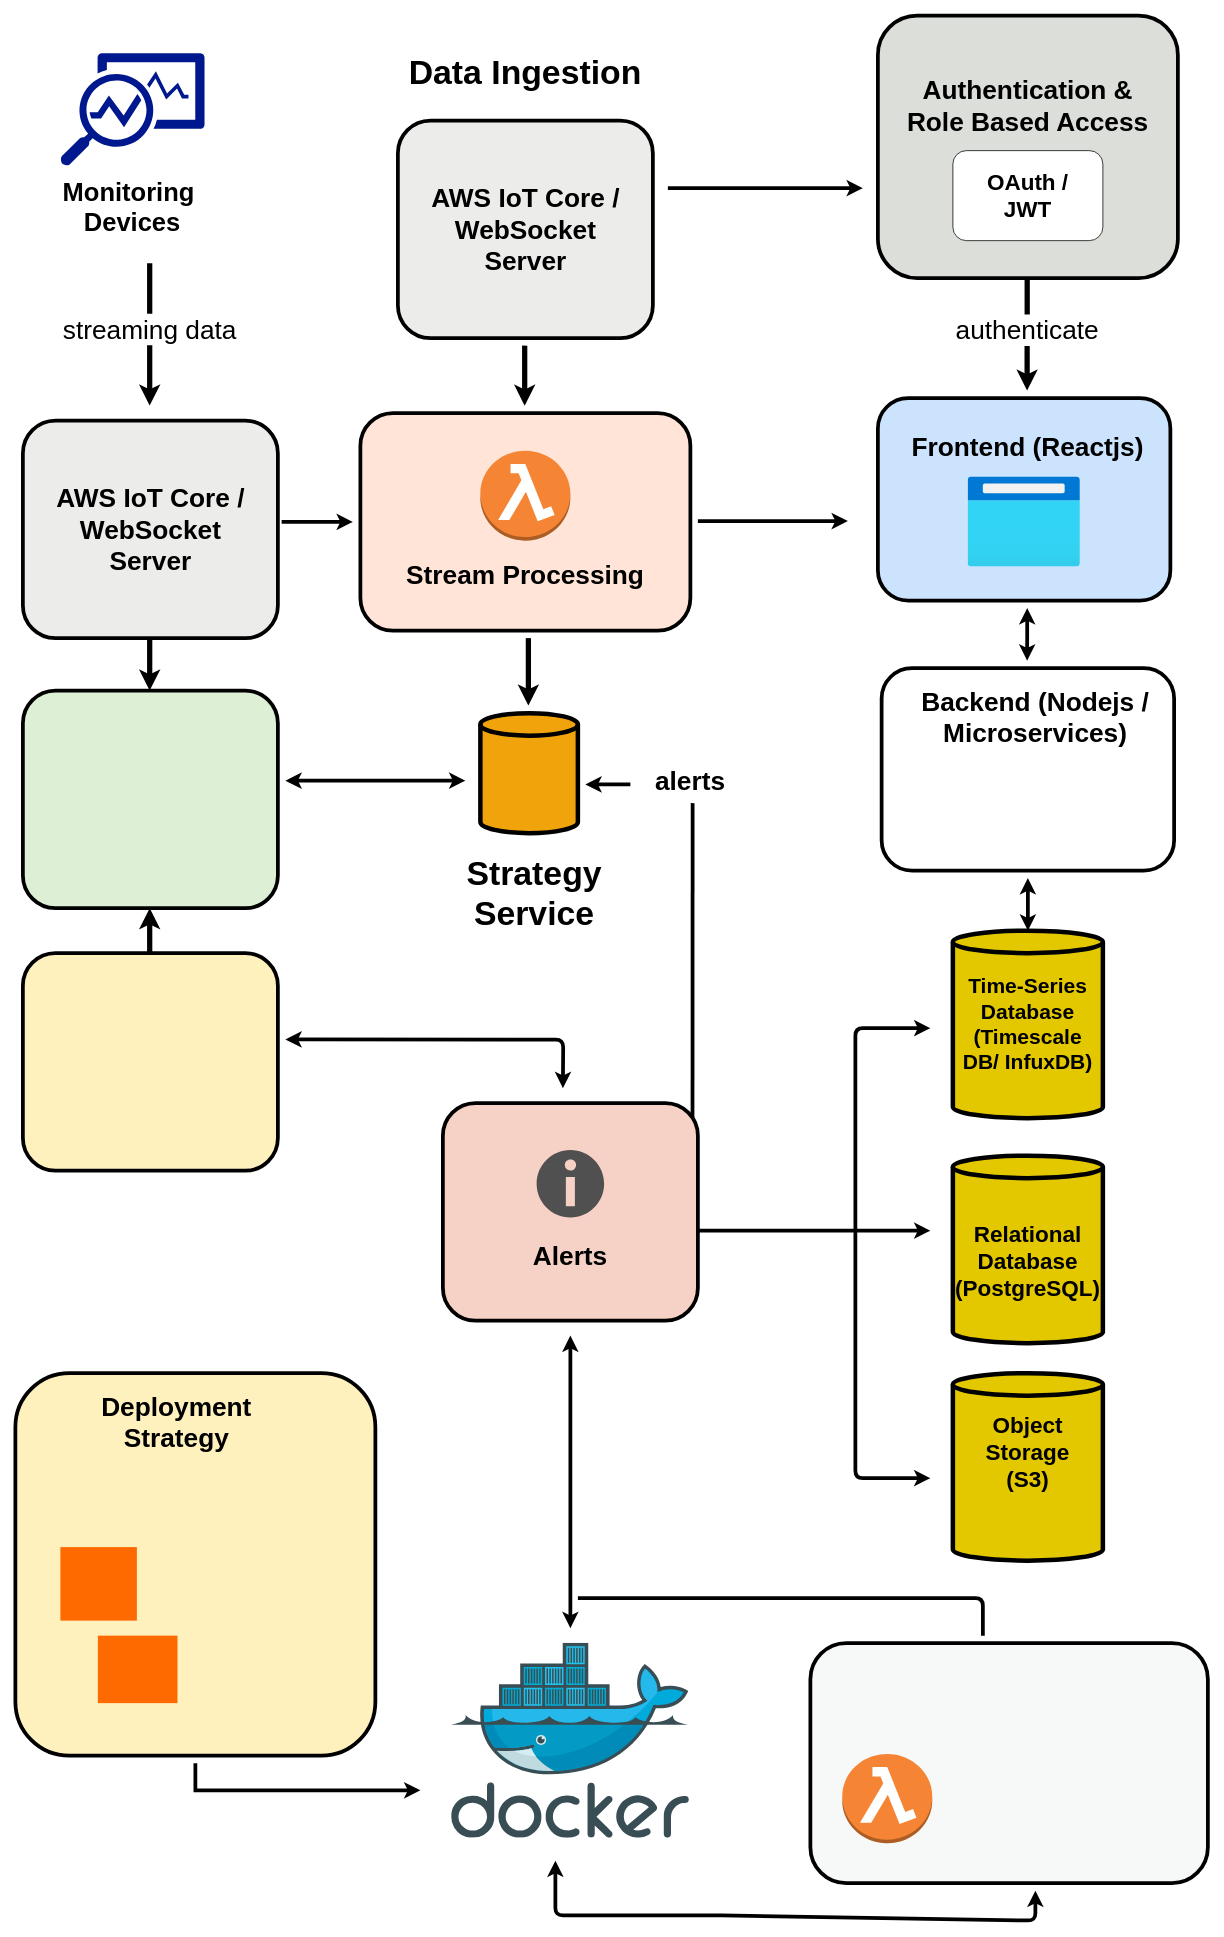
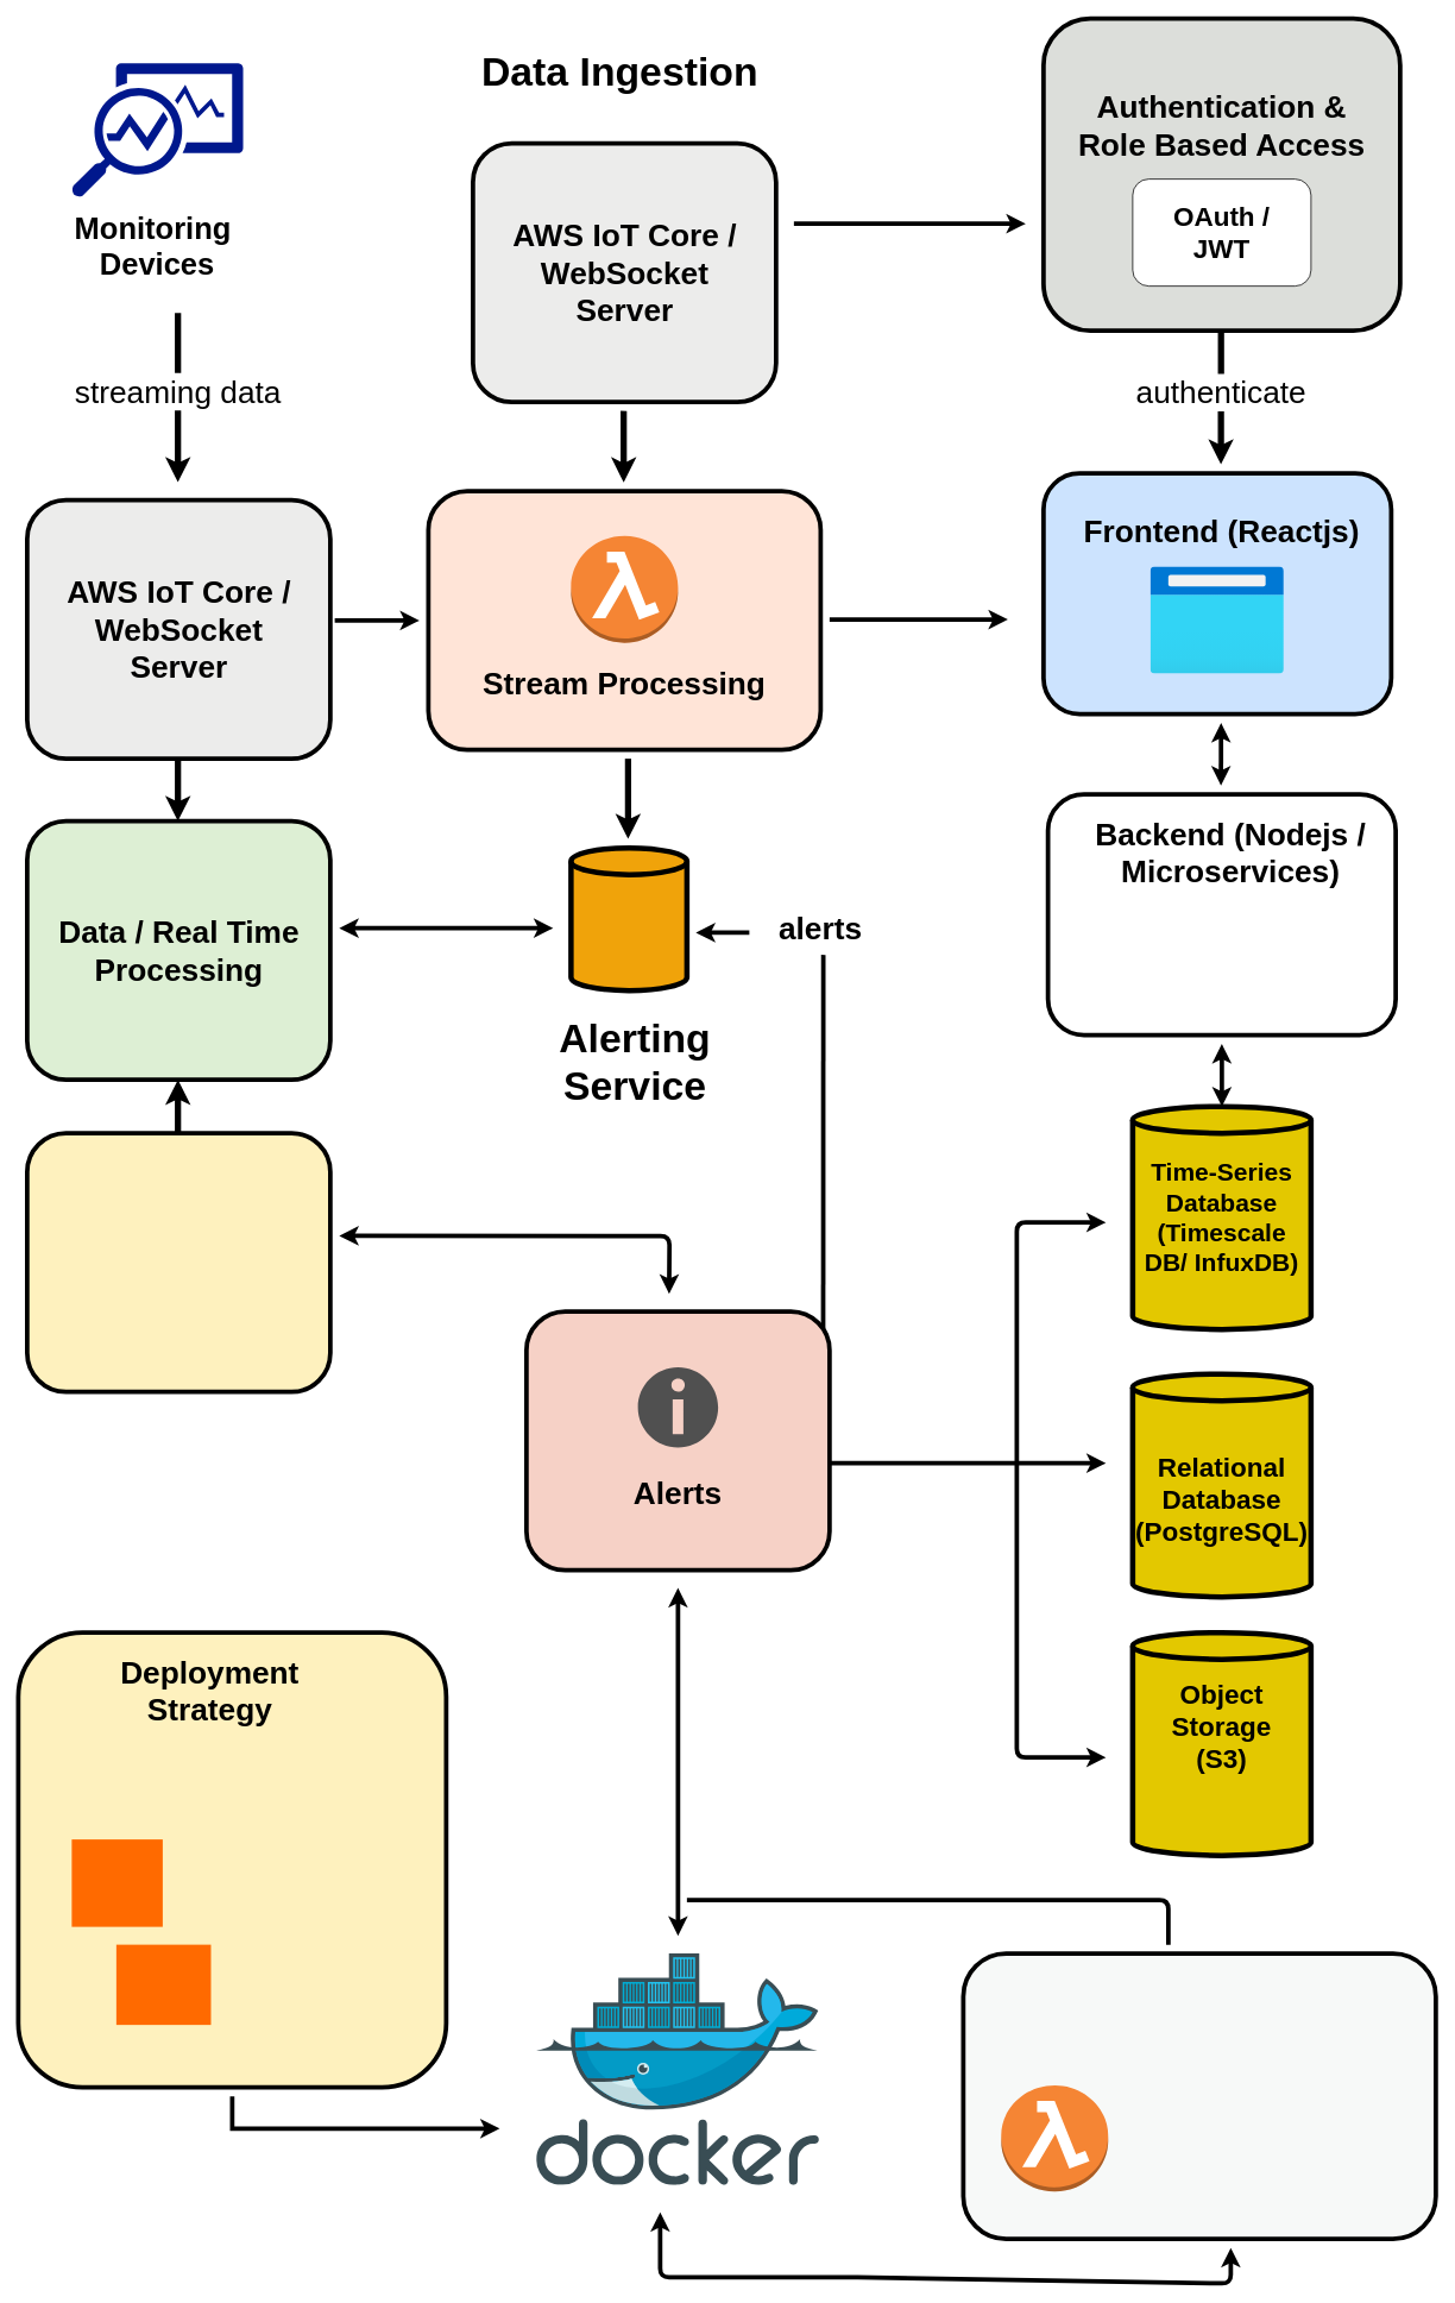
- <mxCell id="17" value="&lt;b&gt;&lt;font style=&quot;font-size: 45px;&quot;&gt;Data Ingestion&lt;/font&gt;&lt;/b&gt;" style="text;html=1;align=center;verticalAlign=middle;whiteSpace=wrap;rounded=0;" parent="1" vertex="1"><mxGeometry x="541.25" y="30" width="317.5" height="130" as="geometry" /></mxCell>
+ <mxCell id="17" value="&lt;b&gt;&lt;font style=&quot;font-size: 45px;&quot;&gt;Data Ingestion&lt;/font&gt;&lt;/b&gt;" style="text;html=1;align=center;verticalAlign=middle;whiteSpace=wrap;rounded=0;" parent="1" vertex="1"><mxGeometry x="536.25" y="15" width="317.5" height="130" as="geometry" /></mxCell>
+ <mxCell id="23" value="&lt;b&gt;&lt;font style=&quot;font-size: 35px;&quot;&gt;Data / Real Time Processing&lt;/font&gt;&lt;/b&gt;" style="text;html=1;align=center;verticalAlign=middle;whiteSpace=wrap;rounded=0;" vertex="1" parent="1"><mxGeometry x="52.5" y="1000" width="295" height="130" as="geometry" /></mxCell>
- <mxCell id="32" value="&lt;b&gt;&lt;font style=&quot;font-size: 45px;&quot;&gt;Strategy Service&lt;/font&gt;&lt;/b&gt;" style="text;html=1;align=center;verticalAlign=middle;whiteSpace=wrap;rounded=0;" vertex="1" parent="1"><mxGeometry x="552.5" y="1125" width="317.5" height="130" as="geometry" /></mxCell>
+ <mxCell id="32" value="&lt;b&gt;&lt;font style=&quot;font-size: 45px;&quot;&gt;Alerting Service&lt;/font&gt;&lt;/b&gt;" style="text;html=1;align=center;verticalAlign=middle;whiteSpace=wrap;rounded=0;" vertex="1" parent="1"><mxGeometry x="552.5" y="1125" width="317.5" height="130" as="geometry" /></mxCell>
